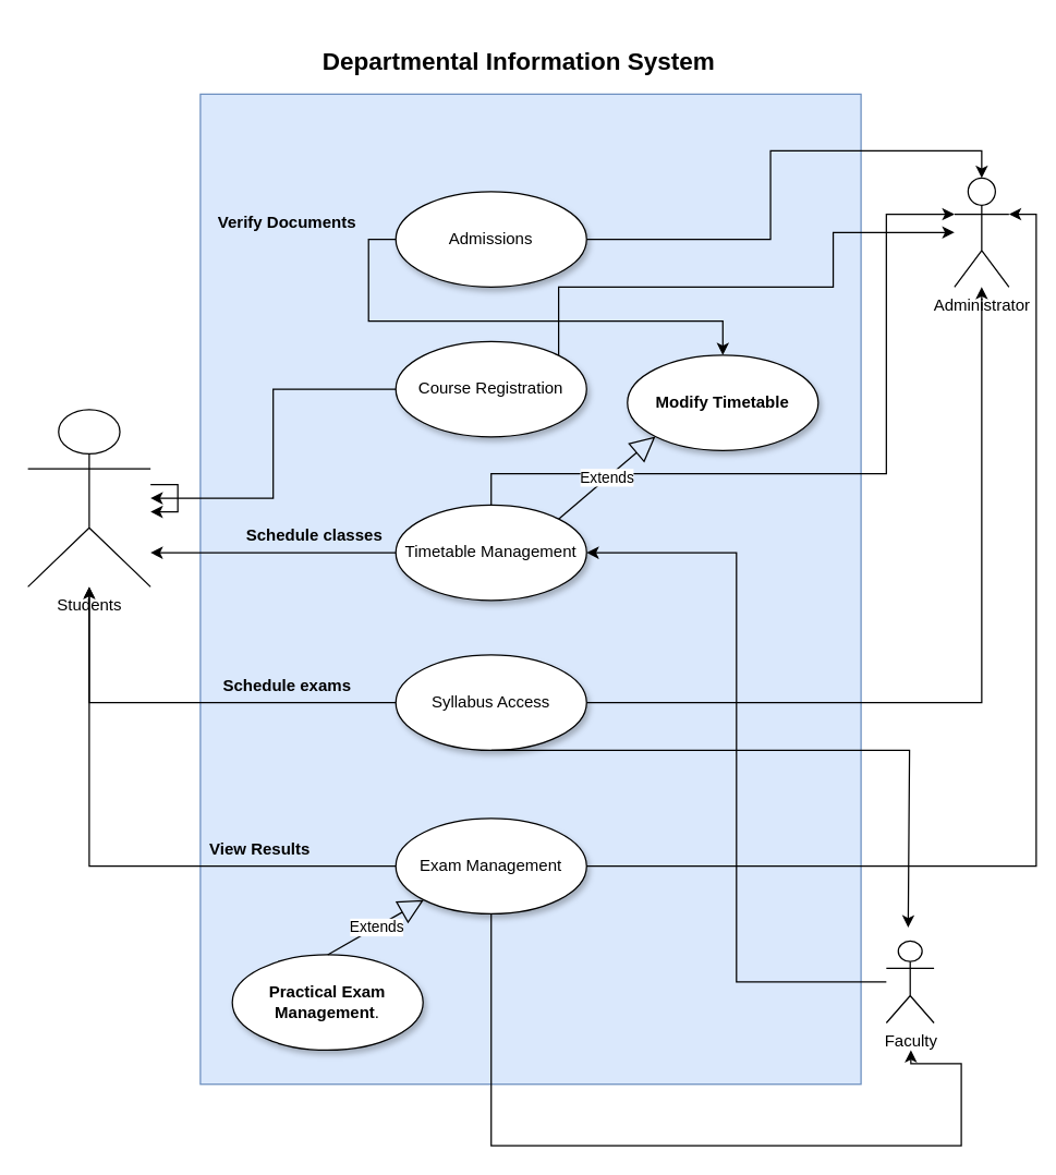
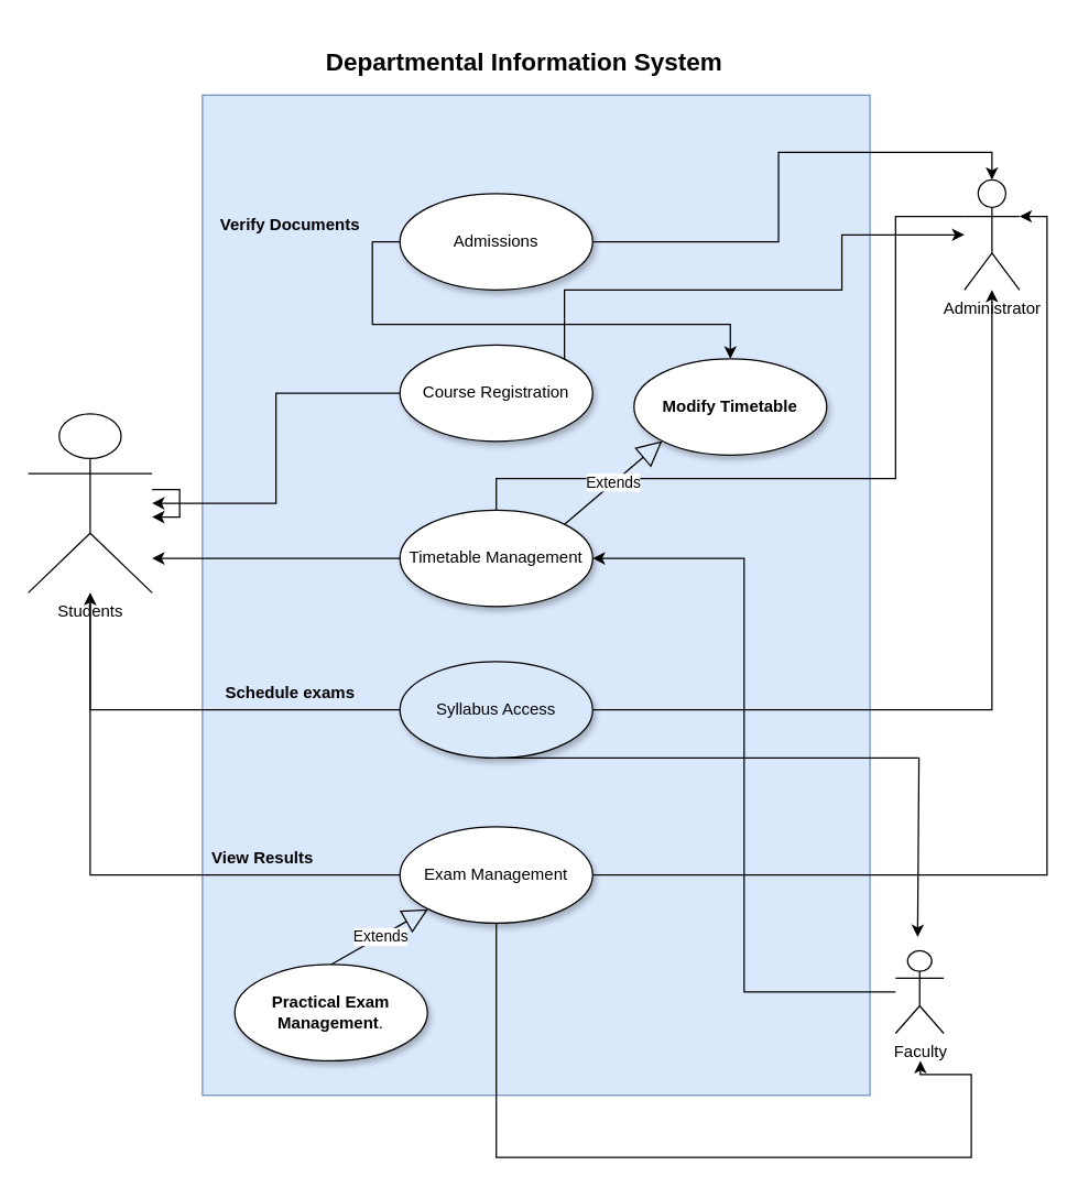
- <mxCell id="24" style="edgeStyle=orthogonalEdgeStyle;rounded=0;orthogonalLoop=1;jettySize=auto;html=1;entryX=0;entryY=0.333;entryDx=0;entryDy=0;entryPerimeter=0;" parent="1" source="9" target="15" edge="1"><mxGeometry relative="1" as="geometry"><Array as="points"><mxPoint x="360" y="347" /><mxPoint x="650" y="347" /><mxPoint x="650" y="157" /></Array></mxGeometry></mxCell>
+ <mxCell id="24" style="edgeStyle=orthogonalEdgeStyle;rounded=0;orthogonalLoop=1;jettySize=auto;html=1;entryX=0;entryY=0.333;entryDx=0;entryDy=0;entryPerimeter=0;endArrow=none;" parent="1" source="9" target="15" edge="1"><mxGeometry relative="1" as="geometry"><Array as="points"><mxPoint x="360" y="347" /><mxPoint x="650" y="347" /><mxPoint x="650" y="157" /></Array></mxGeometry></mxCell>
- <mxCell id="27" value="Schedule classes" style="text;align=center;fontStyle=1;verticalAlign=middle;spacingLeft=3;spacingRight=3;strokeColor=none;rotatable=0;points=[[0,0.5],[1,0.5]];portConstraint=eastwest;html=1;" parent="1" vertex="1"><mxGeometry x="190" y="380" width="80" height="26" as="geometry" /></mxCell>
- <mxCell id="12" value="Syllabus Access" style="ellipse;whiteSpace=wrap;html=1;shadow=1;" parent="1" vertex="1"><mxGeometry x="290" y="480" width="140" height="70" as="geometry" /></mxCell>
+ <mxCell id="12" value="Syllabus Access" style="ellipse;whiteSpace=wrap;html=1;shadow=1;fillColor=#dae8fc;" parent="1" vertex="1"><mxGeometry x="290" y="480" width="140" height="70" as="geometry" /></mxCell>
